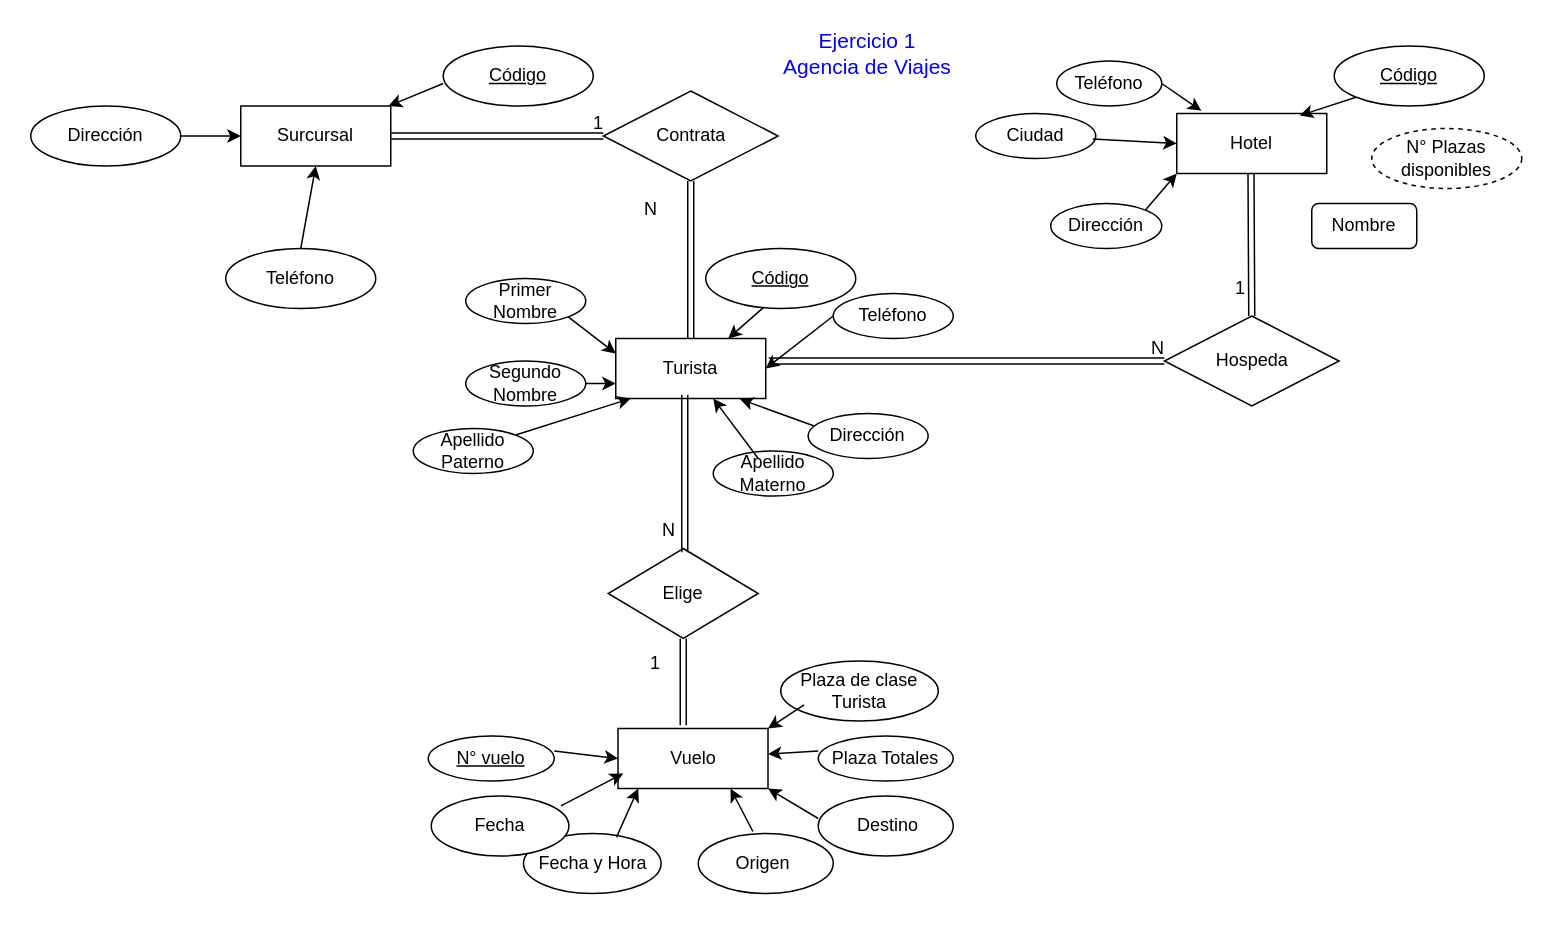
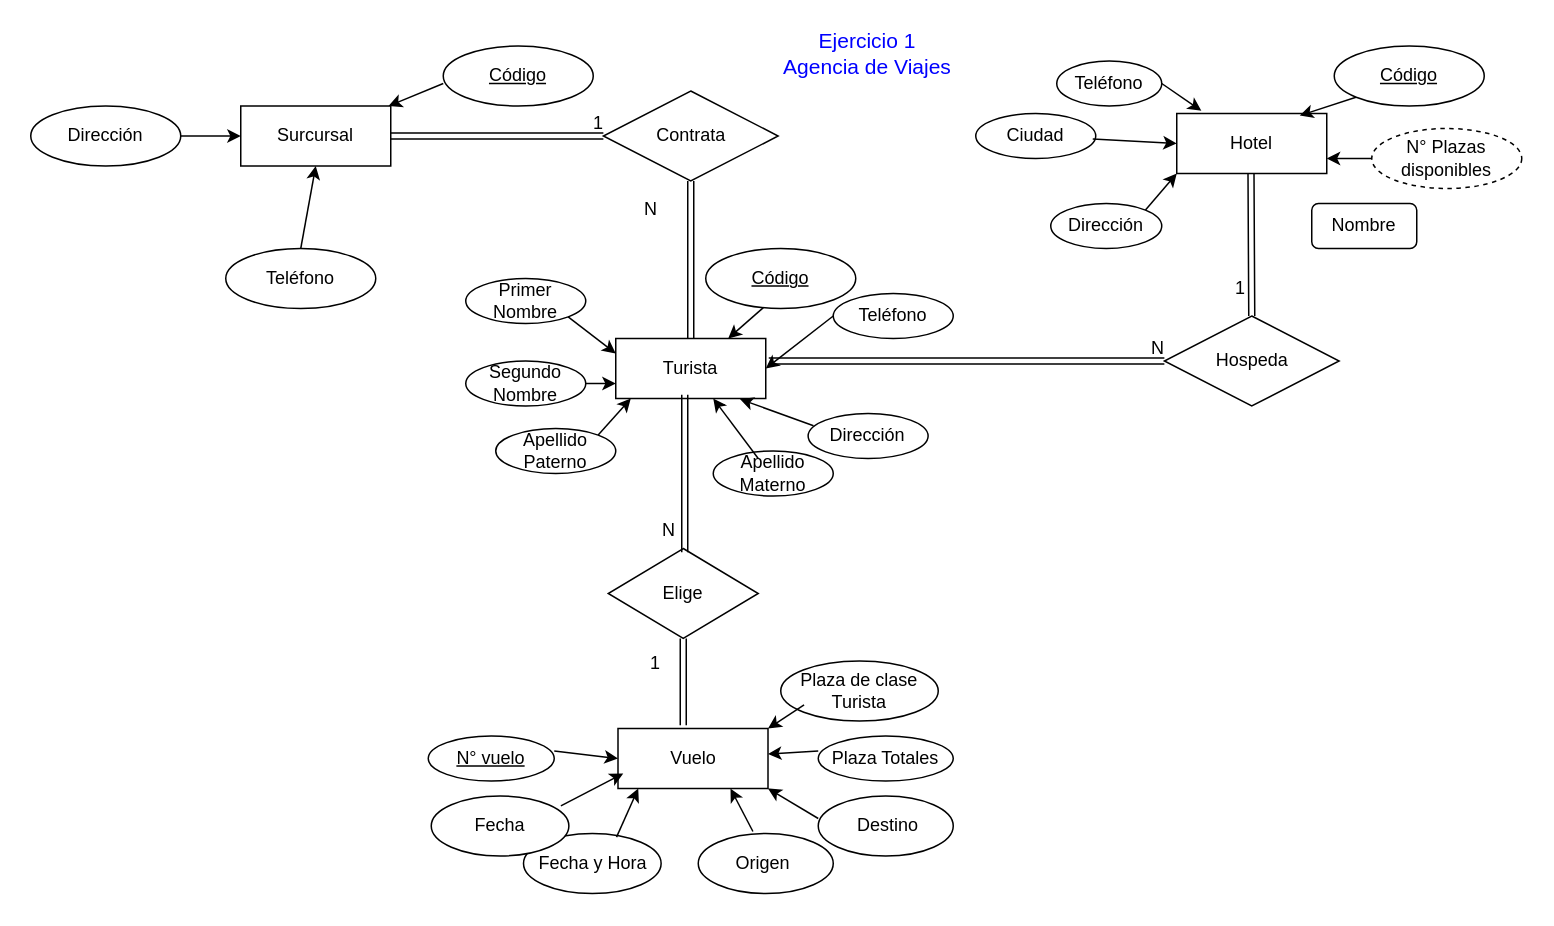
+ <mxCell id="41" style="edgeStyle=orthogonalEdgeStyle;rounded=0;orthogonalLoop=1;jettySize=auto;html=1;exitX=0;exitY=0.5;exitDx=0;exitDy=0;entryX=1;entryY=0.75;entryDx=0;entryDy=0;" edge="1" parent="1" source="42" target="3"><mxGeometry relative="1" as="geometry" /></mxCell>
- <mxCell id="53" value="Apellido Paterno" style="ellipse;whiteSpace=wrap;html=1;align=center;" vertex="1" parent="1"><mxGeometry x="275" y="285" width="80" height="30" as="geometry" /></mxCell>
+ <mxCell id="53" value="Apellido Paterno" style="ellipse;whiteSpace=wrap;html=1;align=center;" vertex="1" parent="1"><mxGeometry x="330" y="285" width="80" height="30" as="geometry" /></mxCell>
